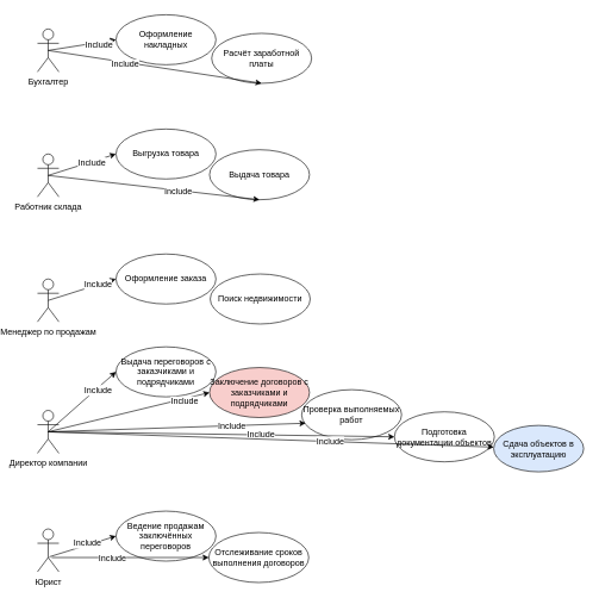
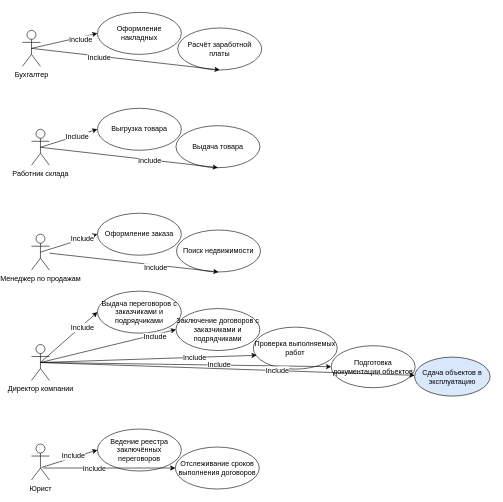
- <mxCell id="2" value="Бухгалтер" style="shape=umlActor;verticalLabelPosition=bottom;labelBackgroundColor=#ffffff;verticalAlign=top;html=1;" vertex="1" parent="1"><mxGeometry x="20" y="40" width="30" height="60" as="geometry" /></mxCell>
+ <mxCell id="2" value="Бухгалтер" style="shape=umlActor;verticalLabelPosition=bottom;labelBackgroundColor=#ffffff;verticalAlign=top;html=1;" vertex="1" parent="1"><mxGeometry x="5" y="50" width="30" height="60" as="geometry" /></mxCell>
+ <mxCell id="30" value="" style="endArrow=classic;html=1;entryX=0.5;entryY=1;entryDx=0;entryDy=0;" edge="1" parent="1" source="4" target="12"><mxGeometry width="50" height="50" relative="1" as="geometry"><mxPoint x="130" y="480" as="sourcePoint" /><mxPoint x="180" y="430" as="targetPoint" /></mxGeometry></mxCell>
+ <mxCell id="31" value="Include" style="text;html=1;resizable=0;points=[];align=center;verticalAlign=middle;labelBackgroundColor=#ffffff;" vertex="1" connectable="0" parent="30"><mxGeometry x="0.246" y="-4" relative="1" as="geometry"><mxPoint x="1" as="offset" /></mxGeometry></mxCell>
- <mxCell id="17" value="Заключение договоров с заказчиками и подрядчиками" style="ellipse;whiteSpace=wrap;html=1;fillColor=#f8cecc;" vertex="1" parent="1"><mxGeometry x="261" y="514" width="140" height="70" as="geometry" /></mxCell>
+ <mxCell id="17" value="Заключение договоров с заказчиками и подрядчиками" style="ellipse;whiteSpace=wrap;html=1;" vertex="1" parent="1"><mxGeometry x="261" y="514" width="140" height="70" as="geometry" /></mxCell>
- <mxCell id="15" value="Ведение продажам заключённых переговоров" style="ellipse;whiteSpace=wrap;html=1;" vertex="1" parent="1"><mxGeometry x="130" y="715" width="140" height="70" as="geometry" /></mxCell>
+ <mxCell id="15" value="Ведение реестра заключённых переговоров" style="ellipse;whiteSpace=wrap;html=1;" vertex="1" parent="1"><mxGeometry x="130" y="715" width="140" height="70" as="geometry" /></mxCell>
